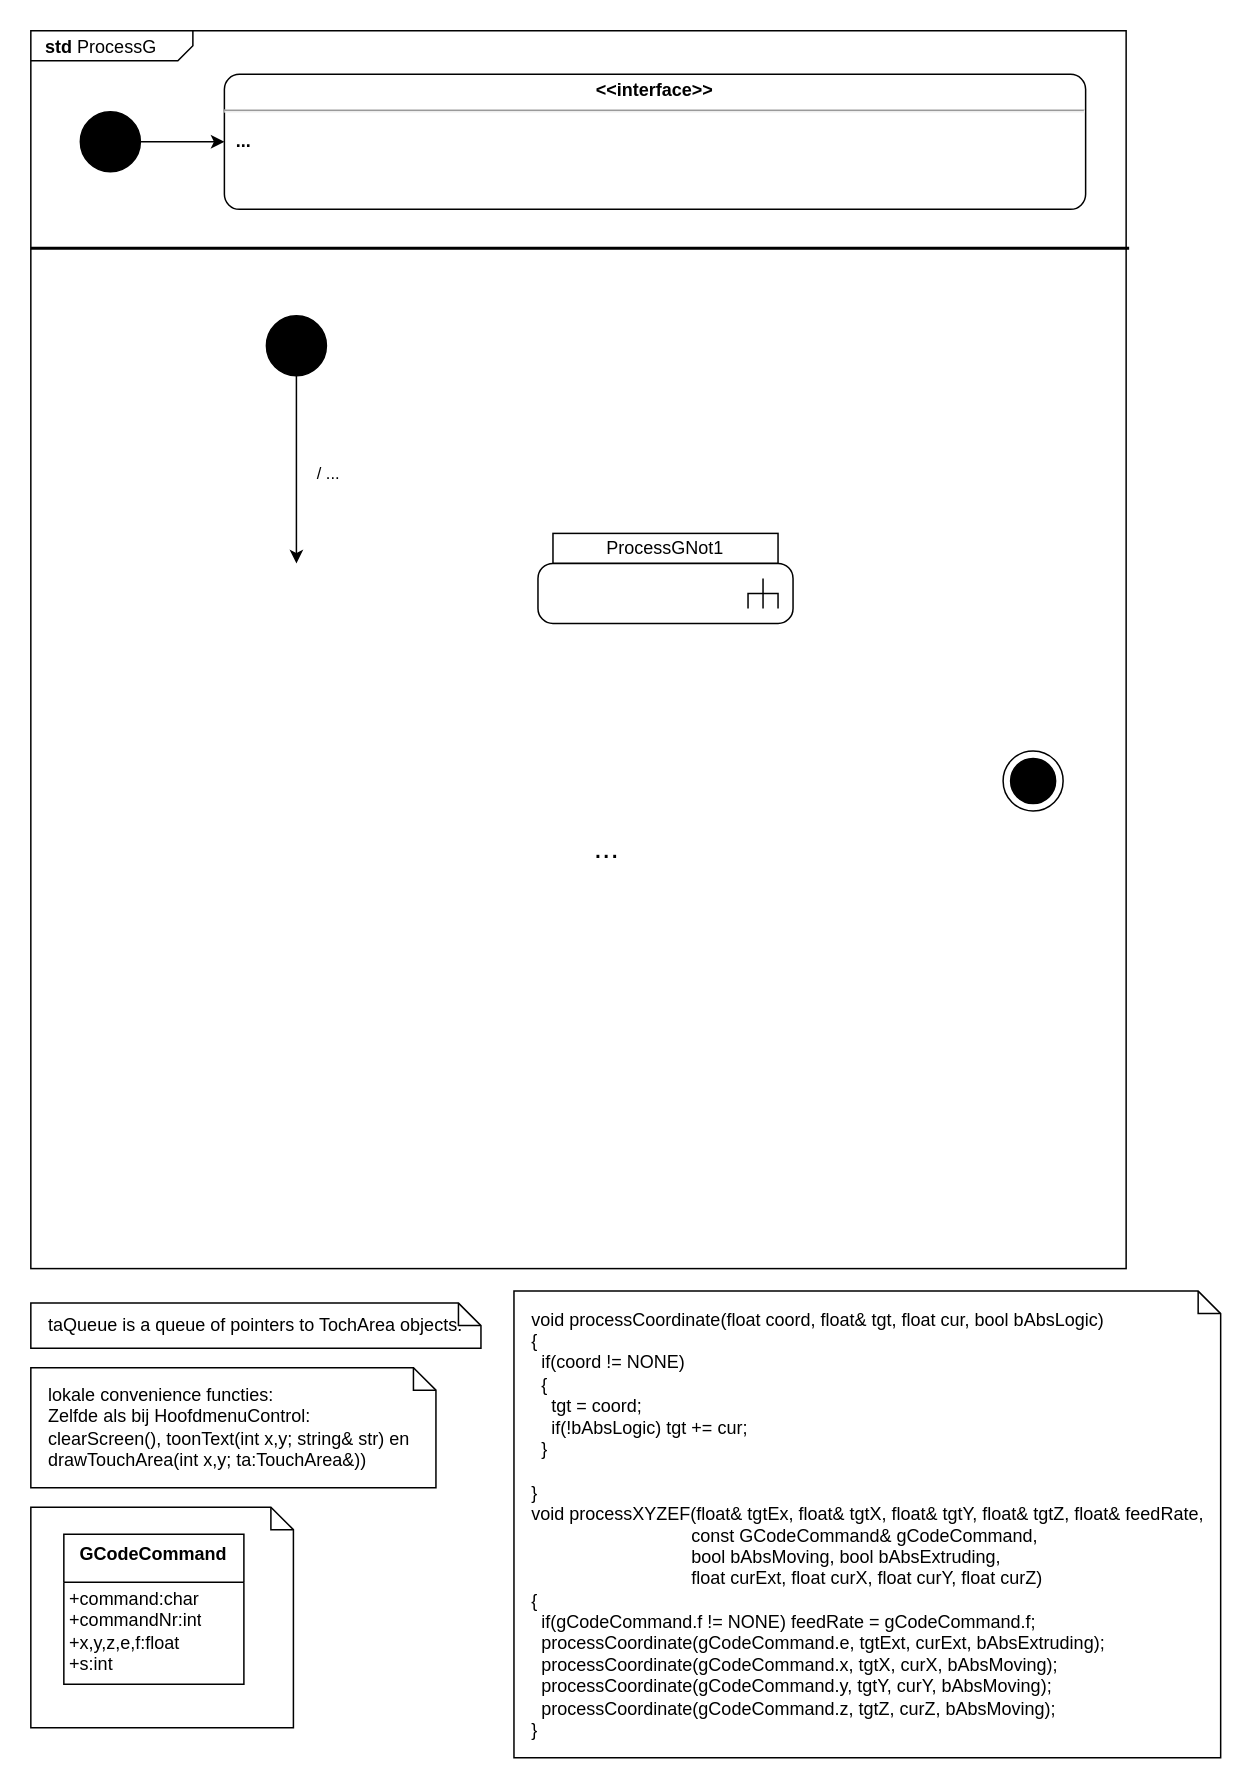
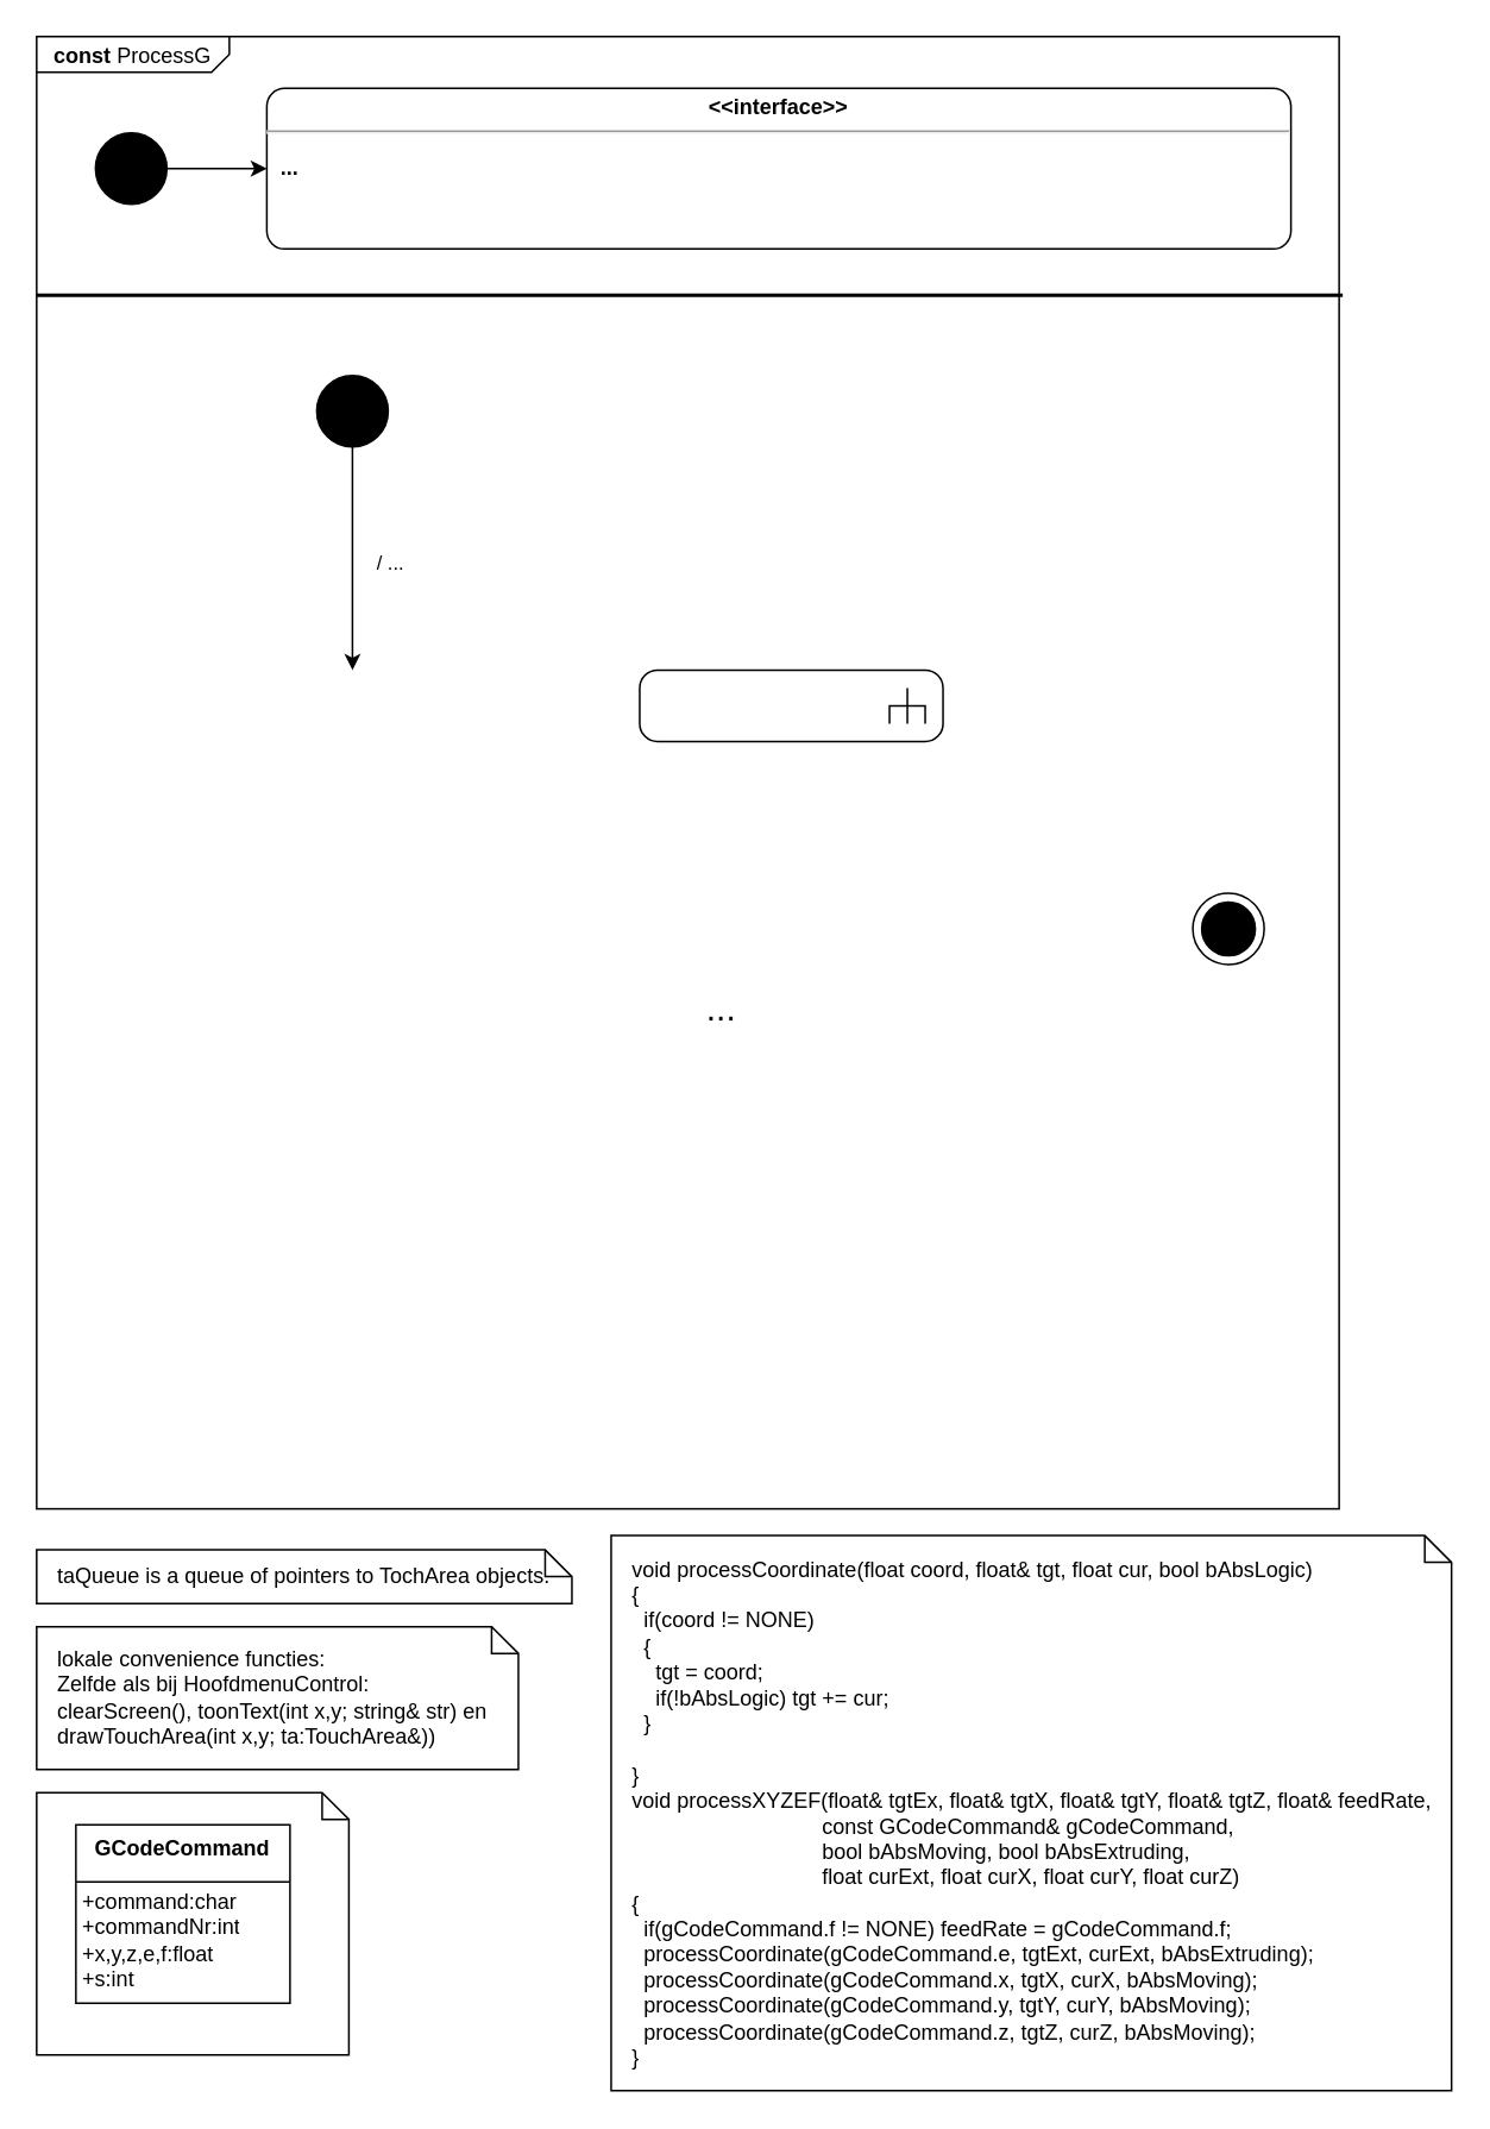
- <mxCell id="2" value="&lt;p style=&quot;margin:0px;margin-top:4px;margin-left:10px;text-align:left;&quot;&gt;&lt;b&gt;std&lt;/b&gt; ProcessG&lt;/p&gt;" style="html=1;shape=mxgraph.sysml.package;labelX=108.8;align=left;spacingLeft=10;overflow=fill;recursiveResize=0;container=0;" vertex="1" parent="1"><mxGeometry x="20" y="20" width="730" height="825" as="geometry" /></mxCell>
+ <mxCell id="2" value="&lt;p style=&quot;margin:0px;margin-top:4px;margin-left:10px;text-align:left;&quot;&gt;&lt;b&gt;const&lt;/b&gt; ProcessG&lt;/p&gt;" style="html=1;shape=mxgraph.sysml.package;labelX=108.8;align=left;spacingLeft=10;overflow=fill;recursiveResize=0;container=0;" vertex="1" parent="1"><mxGeometry x="20" y="20" width="730" height="825" as="geometry" /></mxCell>
- <mxCell id="8" value="ProcessGNot1" style="rounded=0;whiteSpace=wrap;html=1;" vertex="1" parent="1"><mxGeometry x="368" y="355" width="150" height="20" as="geometry" /></mxCell>
